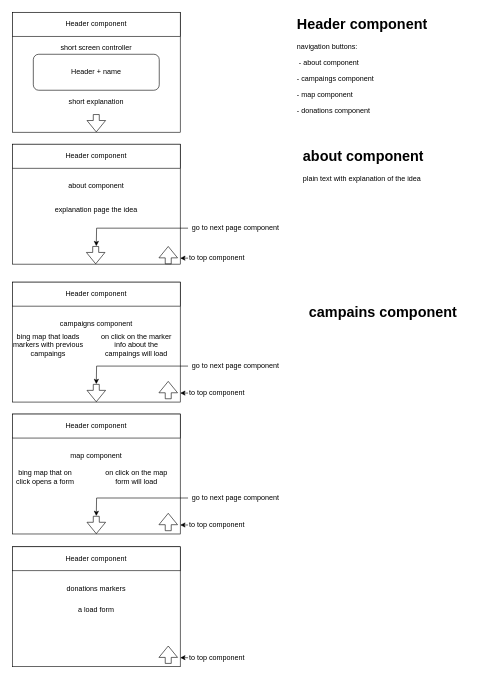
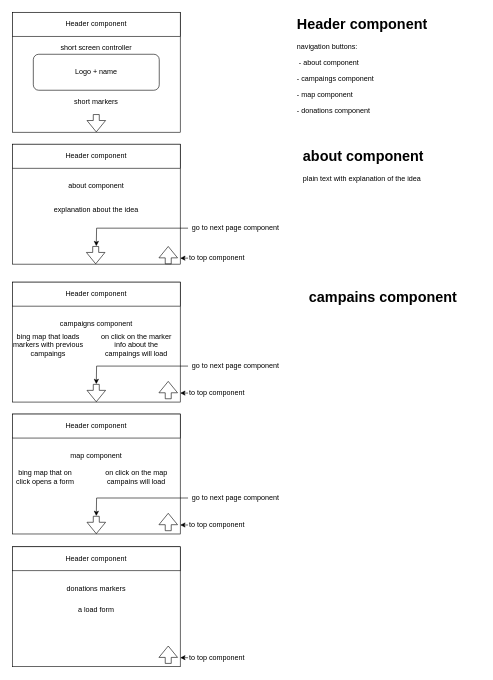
- <mxCell id="7" value="Header + name" style="text;html=1;strokeColor=none;fillColor=none;align=center;verticalAlign=middle;whiteSpace=wrap;rounded=0;" vertex="1" parent="1"><mxGeometry x="100" y="110" width="120" height="20" as="geometry" /></mxCell>
+ <mxCell id="7" value="Logo + name" style="text;html=1;strokeColor=none;fillColor=none;align=center;verticalAlign=middle;whiteSpace=wrap;rounded=0;" vertex="1" parent="1"><mxGeometry x="100" y="110" width="120" height="20" as="geometry" /></mxCell>
- <mxCell id="8" value="short explanation" style="text;html=1;strokeColor=none;fillColor=none;align=center;verticalAlign=middle;whiteSpace=wrap;rounded=0;" vertex="1" parent="1"><mxGeometry x="60" y="160" width="200" height="20" as="geometry" /></mxCell>
+ <mxCell id="8" value="short markers" style="text;html=1;strokeColor=none;fillColor=none;align=center;verticalAlign=middle;whiteSpace=wrap;rounded=0;" vertex="1" parent="1"><mxGeometry x="60" y="160" width="200" height="20" as="geometry" /></mxCell>
- <mxCell id="14" value="explanation page the idea" style="text;html=1;strokeColor=none;fillColor=none;align=center;verticalAlign=middle;whiteSpace=wrap;rounded=0;" vertex="1" parent="1"><mxGeometry x="60" y="340" width="200" height="20" as="geometry" /></mxCell>
+ <mxCell id="14" value="explanation about the idea" style="text;html=1;strokeColor=none;fillColor=none;align=center;verticalAlign=middle;whiteSpace=wrap;rounded=0;" vertex="1" parent="1"><mxGeometry x="60" y="340" width="200" height="20" as="geometry" /></mxCell>
- <mxCell id="55" value="&lt;h1&gt;campains component&lt;/h1&gt;&lt;p&gt;&lt;br&gt;&lt;/p&gt;" style="text;html=1;strokeColor=none;fillColor=none;spacing=5;spacingTop=-20;whiteSpace=wrap;overflow=hidden;rounded=0;" vertex="1" parent="1"><mxGeometry x="510" y="500" width="290" height="200" as="geometry" /></mxCell>
+ <mxCell id="55" value="&lt;h1&gt;campains component&lt;/h1&gt;&lt;p&gt;&lt;br&gt;&lt;/p&gt;" style="text;html=1;strokeColor=none;fillColor=none;spacing=5;spacingTop=-20;whiteSpace=wrap;overflow=hidden;rounded=0;" vertex="1" parent="1"><mxGeometry x="510" y="475" width="290" height="200" as="geometry" /></mxCell>
- <mxCell id="44" value="on click on the map form will load" style="text;html=1;strokeColor=none;fillColor=none;align=center;verticalAlign=middle;whiteSpace=wrap;rounded=0;" vertex="1" parent="1"><mxGeometry x="171.5" y="770" width="110" height="50" as="geometry" /></mxCell>
+ <mxCell id="44" value="on click on the map campains will load" style="text;html=1;strokeColor=none;fillColor=none;align=center;verticalAlign=middle;whiteSpace=wrap;rounded=0;" vertex="1" parent="1"><mxGeometry x="171.5" y="770" width="110" height="50" as="geometry" /></mxCell>
